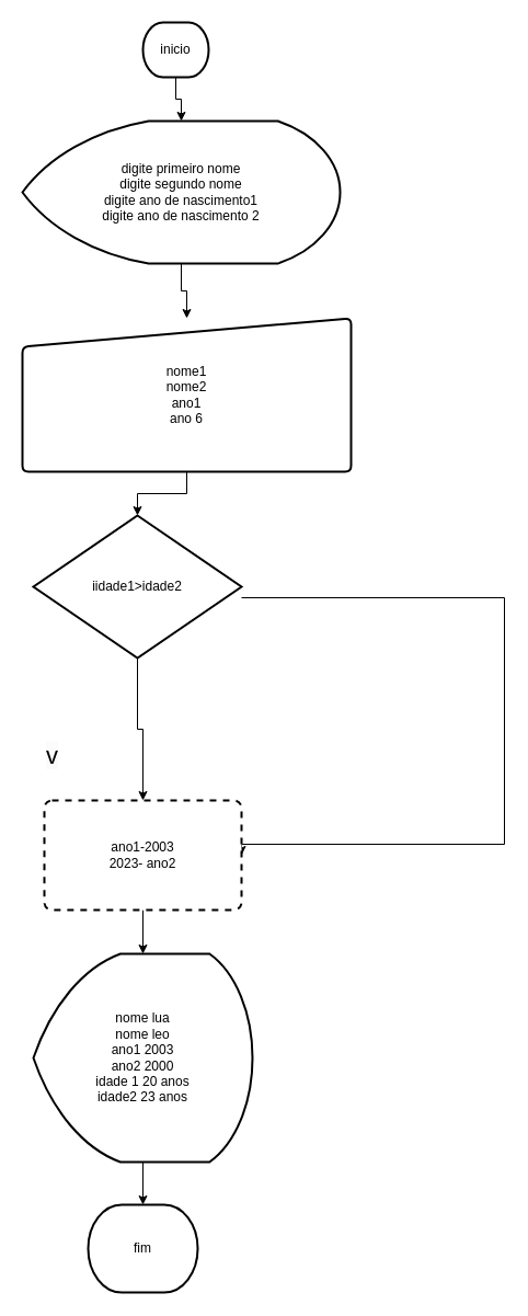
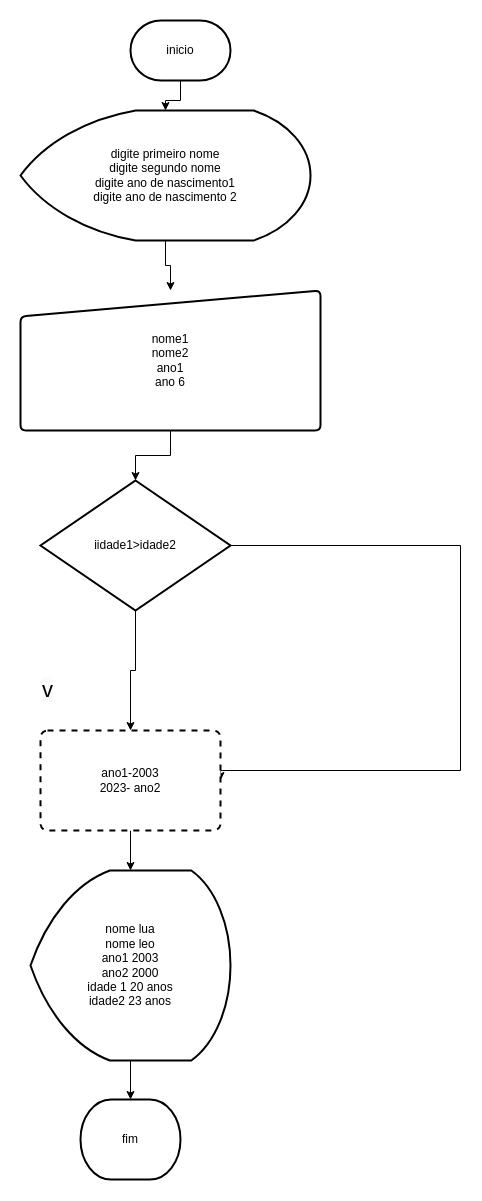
- <mxCell id="3" value="inicio&lt;br&gt;" style="strokeWidth=2;html=1;shape=mxgraph.flowchart.terminator;whiteSpace=wrap;" vertex="1" parent="1"><mxGeometry x="130" y="20" width="60" height="50" as="geometry" /></mxCell>
+ <mxCell id="3" value="inicio&lt;br&gt;" style="strokeWidth=2;html=1;shape=mxgraph.flowchart.terminator;whiteSpace=wrap;" vertex="1" parent="1"><mxGeometry x="130" y="20" width="100" height="60" as="geometry" /></mxCell>
- <mxCell id="10" value="iidade1&amp;gt;idade2" style="strokeWidth=2;html=1;shape=mxgraph.flowchart.decision;whiteSpace=wrap;" vertex="1" parent="1"><mxGeometry x="30" y="470" width="190" height="130" as="geometry" /></mxCell>
+ <mxCell id="10" value="iidade1&amp;gt;idade2" style="strokeWidth=2;html=1;shape=mxgraph.flowchart.decision;whiteSpace=wrap;" vertex="1" parent="1"><mxGeometry x="40" y="480" width="190" height="130" as="geometry" /></mxCell>
